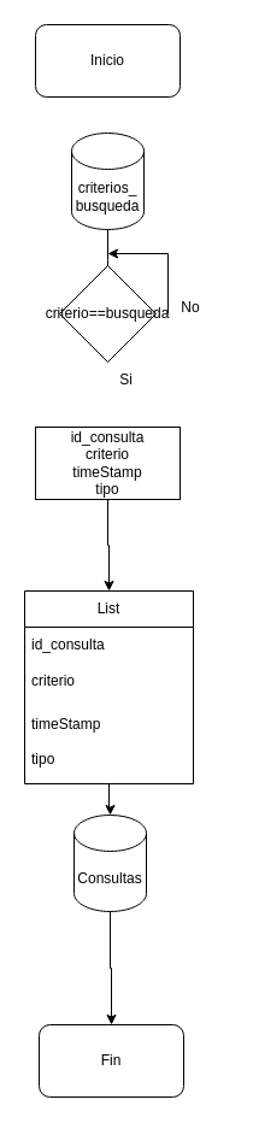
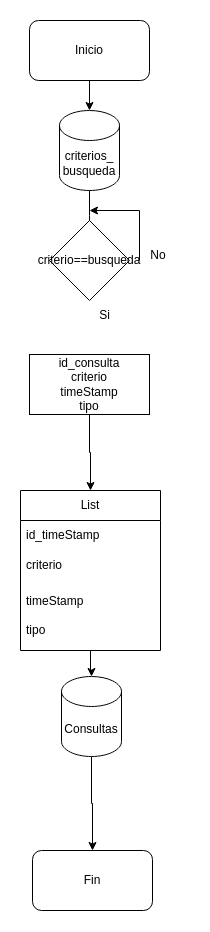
+ <mxCell id="2" style="edgeStyle=orthogonalEdgeStyle;rounded=0;orthogonalLoop=1;jettySize=auto;html=1;exitX=0.5;exitY=1;exitDx=0;exitDy=0;entryX=0.5;entryY=0;entryDx=0;entryDy=0;entryPerimeter=0;" parent="1" source="3" target="10" edge="1"><mxGeometry relative="1" as="geometry" /></mxCell>
- <mxCell id="6" value="id_consulta" style="text;strokeColor=none;fillColor=none;align=left;verticalAlign=middle;spacingLeft=4;spacingRight=4;overflow=hidden;points=[[0,0.5],[1,0.5]];portConstraint=eastwest;rotatable=0;whiteSpace=wrap;html=1;" parent="5" vertex="1"><mxGeometry y="30" width="140" height="30" as="geometry" /></mxCell>
+ <mxCell id="6" value="id_timeStamp" style="text;strokeColor=none;fillColor=none;align=left;verticalAlign=middle;spacingLeft=4;spacingRight=4;overflow=hidden;points=[[0,0.5],[1,0.5]];portConstraint=eastwest;rotatable=0;whiteSpace=wrap;html=1;" parent="5" vertex="1"><mxGeometry y="30" width="140" height="30" as="geometry" /></mxCell>
